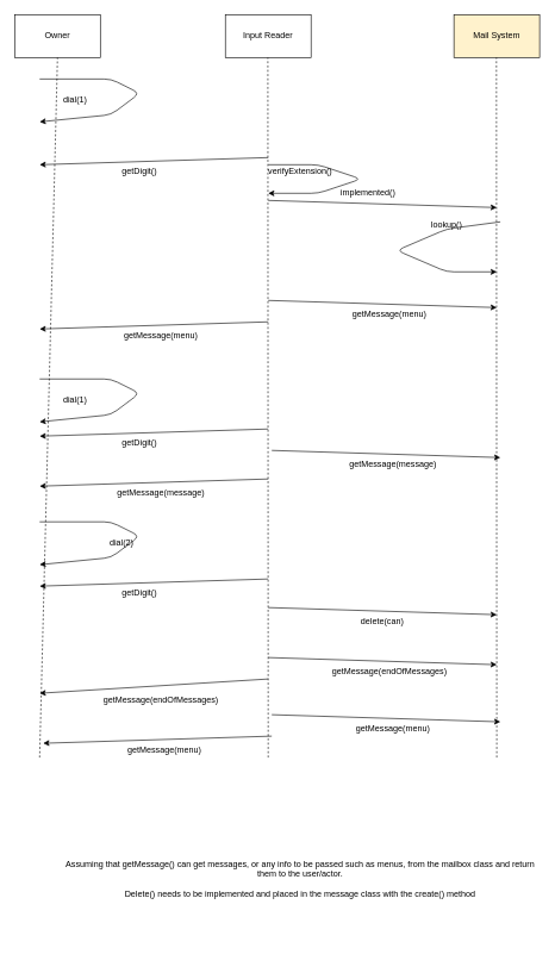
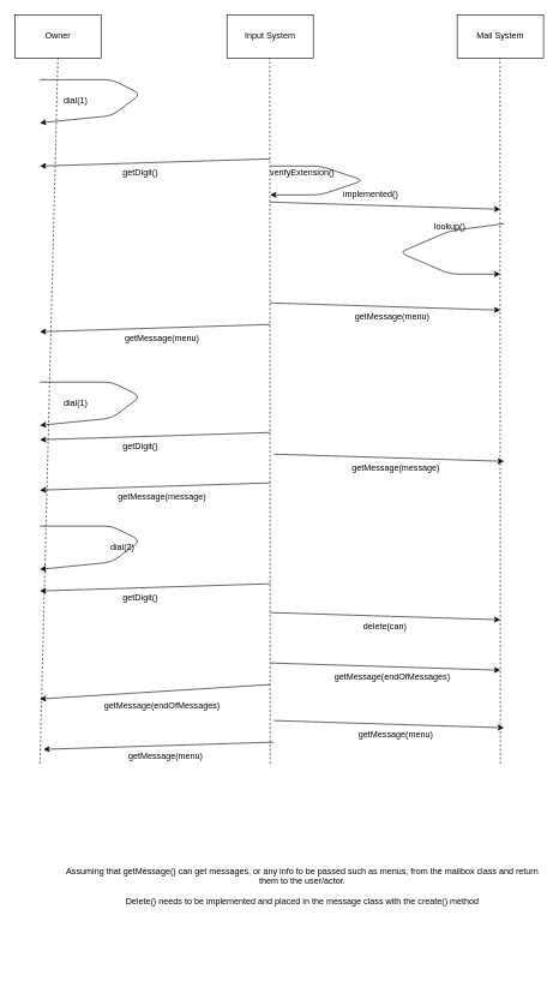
- <mxCell id="4" value="Input Reader" style="rounded=0;whiteSpace=wrap;html=1;" vertex="1" parent="1"><mxGeometry x="315" y="20" width="120" height="60" as="geometry" /></mxCell>
+ <mxCell id="4" value="Input System" style="rounded=0;whiteSpace=wrap;html=1;" vertex="1" parent="1"><mxGeometry x="315" y="20" width="120" height="60" as="geometry" /></mxCell>
- <mxCell id="3" value="Mail System" style="rounded=0;whiteSpace=wrap;html=1;fillColor=#fff2cc;" vertex="1" parent="1"><mxGeometry x="635" y="20" width="120" height="60" as="geometry" /></mxCell>
+ <mxCell id="3" value="Mail System" style="rounded=0;whiteSpace=wrap;html=1;" vertex="1" parent="1"><mxGeometry x="635" y="20" width="120" height="60" as="geometry" /></mxCell>
